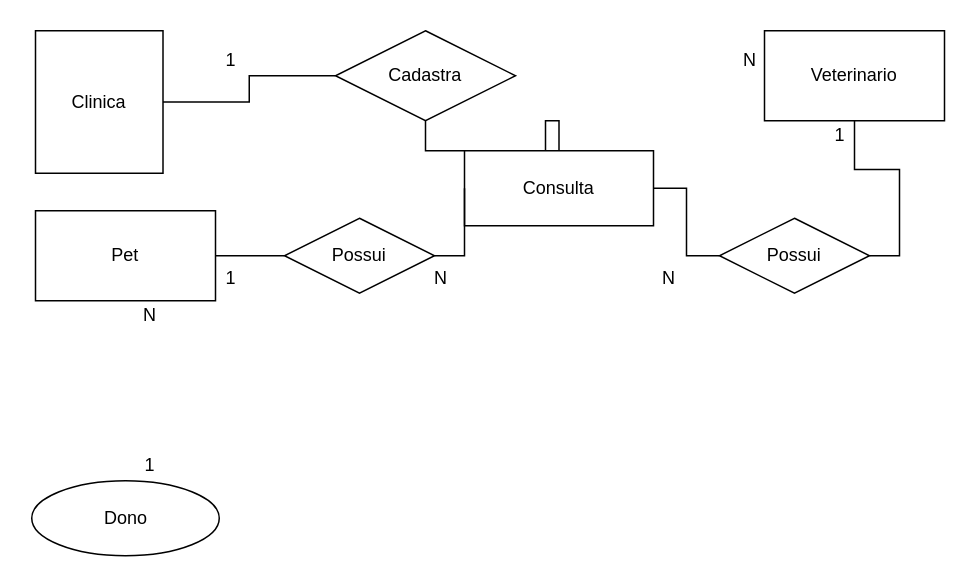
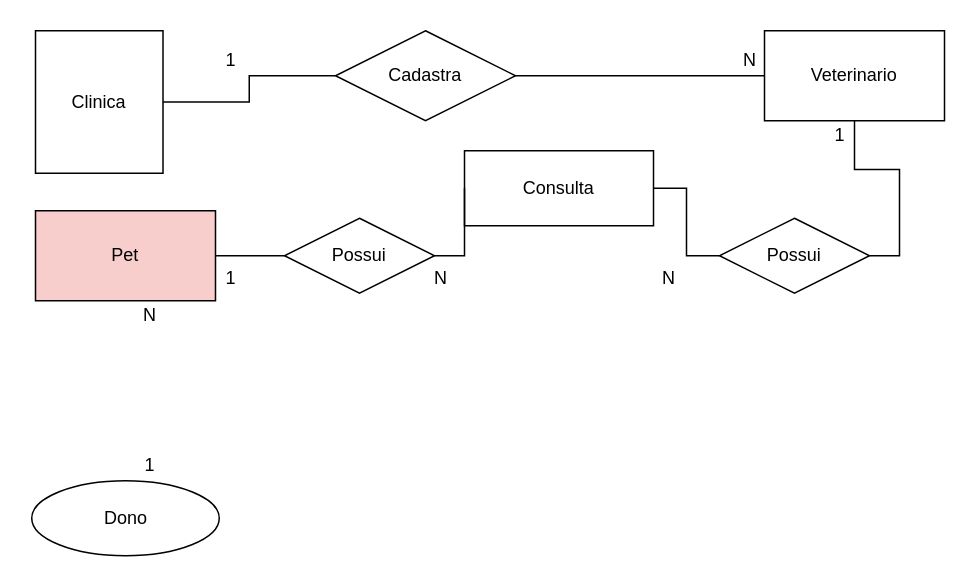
- <mxCell id="4" style="edgeStyle=orthogonalEdgeStyle;rounded=0;orthogonalLoop=1;jettySize=auto;html=1;endArrow=none;endFill=0;" parent="1" source="5" target="12" edge="1"><mxGeometry relative="1" as="geometry" /></mxCell>
+ <mxCell id="4" style="edgeStyle=orthogonalEdgeStyle;rounded=0;orthogonalLoop=1;jettySize=auto;html=1;entryX=0;entryY=0.5;entryDx=0;entryDy=0;endArrow=none;endFill=0;" parent="1" source="5" target="6" edge="1"><mxGeometry relative="1" as="geometry" /></mxCell>
- <mxCell id="8" value="Pet" style="rounded=0;whiteSpace=wrap;html=1;" parent="1" vertex="1"><mxGeometry x="23" y="140" width="120" height="60" as="geometry" /></mxCell>
+ <mxCell id="8" value="Pet" style="rounded=0;whiteSpace=wrap;html=1;fillColor=#f8cecc;" parent="1" vertex="1"><mxGeometry x="23" y="140" width="120" height="60" as="geometry" /></mxCell>
